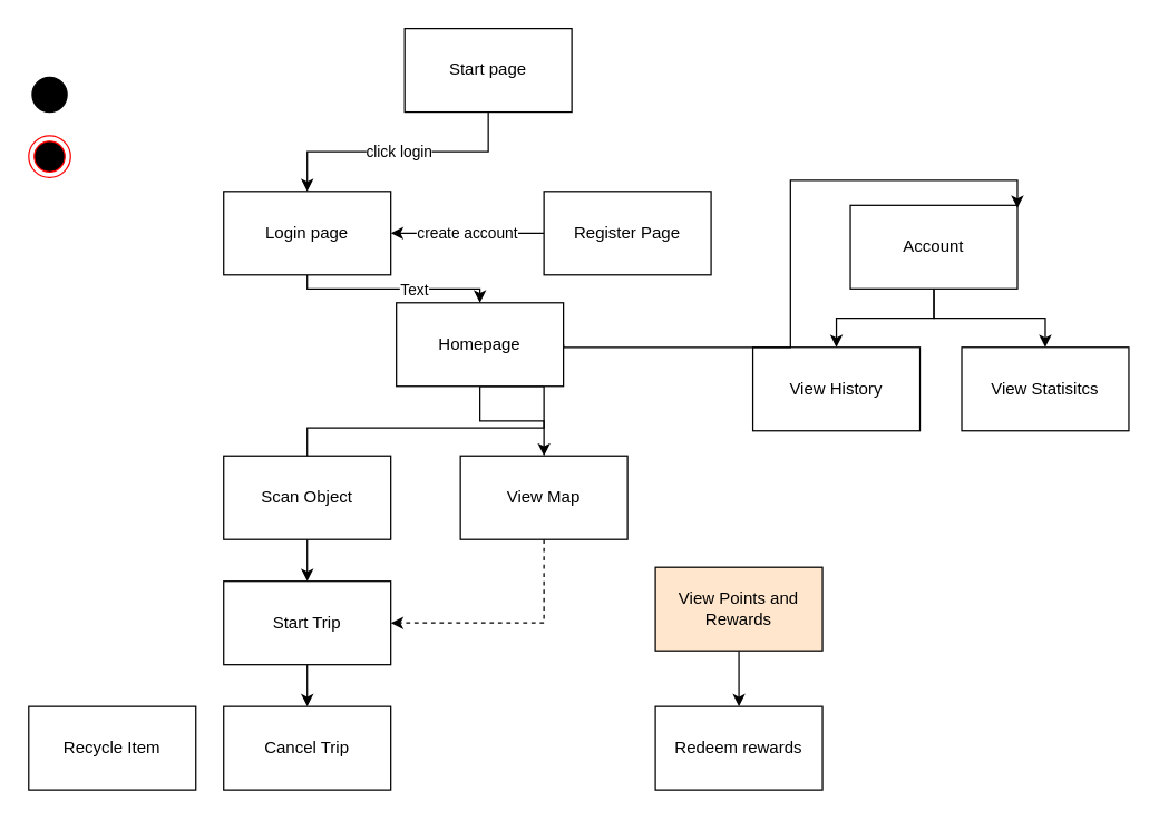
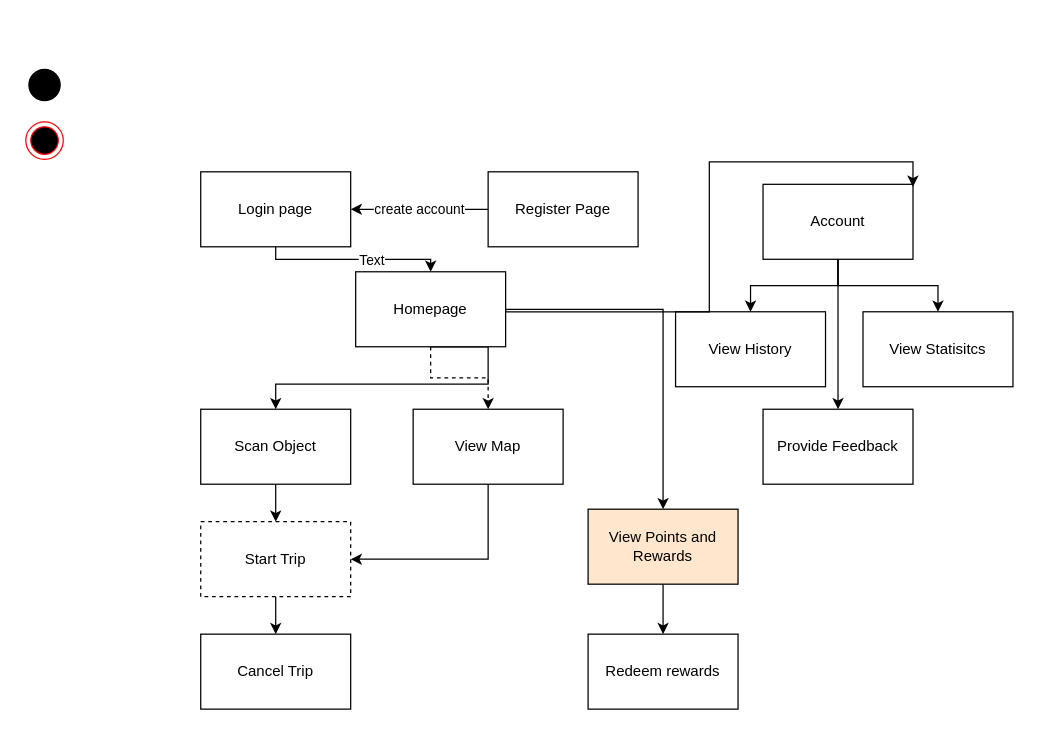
- <mxCell id="31" value="Start page" style="rounded=0;whiteSpace=wrap;html=1;" vertex="1" parent="1"><mxGeometry x="290" y="20" width="120" height="60" as="geometry" /></mxCell>
- <mxCell id="30" value="click login" style="edgeStyle=orthogonalEdgeStyle;rounded=0;orthogonalLoop=1;jettySize=auto;html=1;exitX=0.5;exitY=1;exitDx=0;exitDy=0;entryX=0.5;entryY=0;entryDx=0;entryDy=0;" edge="1" parent="1" source="31" target="6"><mxGeometry x="-0.003" relative="1" as="geometry"><mxPoint x="290" y="177" as="targetPoint" /><mxPoint as="offset" /></mxGeometry></mxCell>
+ <mxCell id="21" style="edgeStyle=orthogonalEdgeStyle;rounded=0;orthogonalLoop=1;jettySize=auto;html=1;exitX=1;exitY=0.5;exitDx=0;exitDy=0;entryX=0.5;entryY=0;entryDx=0;entryDy=0;" edge="1" parent="1" source="23" target="27"><mxGeometry relative="1" as="geometry" /></mxCell>
+ <mxCell id="8" style="edgeStyle=orthogonalEdgeStyle;rounded=0;orthogonalLoop=1;jettySize=auto;html=1;exitX=0.5;exitY=1;exitDx=0;exitDy=0;entryX=0.5;entryY=0;entryDx=0;entryDy=0;" edge="1" parent="1" source="10" target="29"><mxGeometry relative="1" as="geometry" /></mxCell>
- <mxCell id="19" style="edgeStyle=orthogonalEdgeStyle;rounded=0;orthogonalLoop=1;jettySize=auto;html=1;exitX=0.5;exitY=1;exitDx=0;exitDy=0;entryX=0.5;entryY=0;entryDx=0;entryDy=0;" edge="1" parent="1" source="23" target="18"><mxGeometry relative="1" as="geometry" /></mxCell>
+ <mxCell id="19" style="edgeStyle=orthogonalEdgeStyle;rounded=0;orthogonalLoop=1;jettySize=auto;html=1;exitX=0.5;exitY=1;exitDx=0;exitDy=0;entryX=0.5;entryY=0;entryDx=0;entryDy=0;dashed=1;" edge="1" parent="1" source="23" target="18"><mxGeometry relative="1" as="geometry" /></mxCell>
- <mxCell id="20" style="edgeStyle=orthogonalEdgeStyle;rounded=0;orthogonalLoop=1;jettySize=auto;html=1;exitX=0.5;exitY=1;exitDx=0;exitDy=0;entryX=0.5;entryY=0;entryDx=0;entryDy=0;endArrow=none;" edge="1" parent="1" source="23" target="12"><mxGeometry relative="1" as="geometry"><Array as="points"><mxPoint x="390" y="307" /><mxPoint x="220" y="307" /></Array></mxGeometry></mxCell>
+ <mxCell id="20" style="edgeStyle=orthogonalEdgeStyle;rounded=0;orthogonalLoop=1;jettySize=auto;html=1;exitX=0.5;exitY=1;exitDx=0;exitDy=0;entryX=0.5;entryY=0;entryDx=0;entryDy=0;" edge="1" parent="1" source="23" target="12"><mxGeometry relative="1" as="geometry"><Array as="points"><mxPoint x="390" y="307" /><mxPoint x="220" y="307" /></Array></mxGeometry></mxCell>
+ <mxCell id="29" value="Provide Feedback" style="rounded=0;whiteSpace=wrap;html=1;" vertex="1" parent="1"><mxGeometry x="610" y="327" width="120" height="60" as="geometry" /></mxCell>
- <mxCell id="16" value="Start Trip" style="rounded=0;whiteSpace=wrap;html=1;" vertex="1" parent="1"><mxGeometry x="160" y="417" width="120" height="60" as="geometry" /></mxCell>
+ <mxCell id="16" value="Start Trip" style="rounded=0;whiteSpace=wrap;html=1;dashed=1;" vertex="1" parent="1"><mxGeometry x="160" y="417" width="120" height="60" as="geometry" /></mxCell>
- <mxCell id="17" style="edgeStyle=orthogonalEdgeStyle;rounded=0;orthogonalLoop=1;jettySize=auto;html=1;exitX=0.5;exitY=1;exitDx=0;exitDy=0;entryX=1;entryY=0.5;entryDx=0;entryDy=0;dashed=1;" edge="1" parent="1" source="18" target="16"><mxGeometry relative="1" as="geometry" /></mxCell>
+ <mxCell id="17" style="edgeStyle=orthogonalEdgeStyle;rounded=0;orthogonalLoop=1;jettySize=auto;html=1;exitX=0.5;exitY=1;exitDx=0;exitDy=0;entryX=1;entryY=0.5;entryDx=0;entryDy=0;" edge="1" parent="1" source="18" target="16"><mxGeometry relative="1" as="geometry" /></mxCell>
- <mxCell id="25" value="Recycle Item" style="rounded=0;whiteSpace=wrap;html=1;" vertex="1" parent="1"><mxGeometry x="20" y="507" width="120" height="60" as="geometry" /></mxCell>
